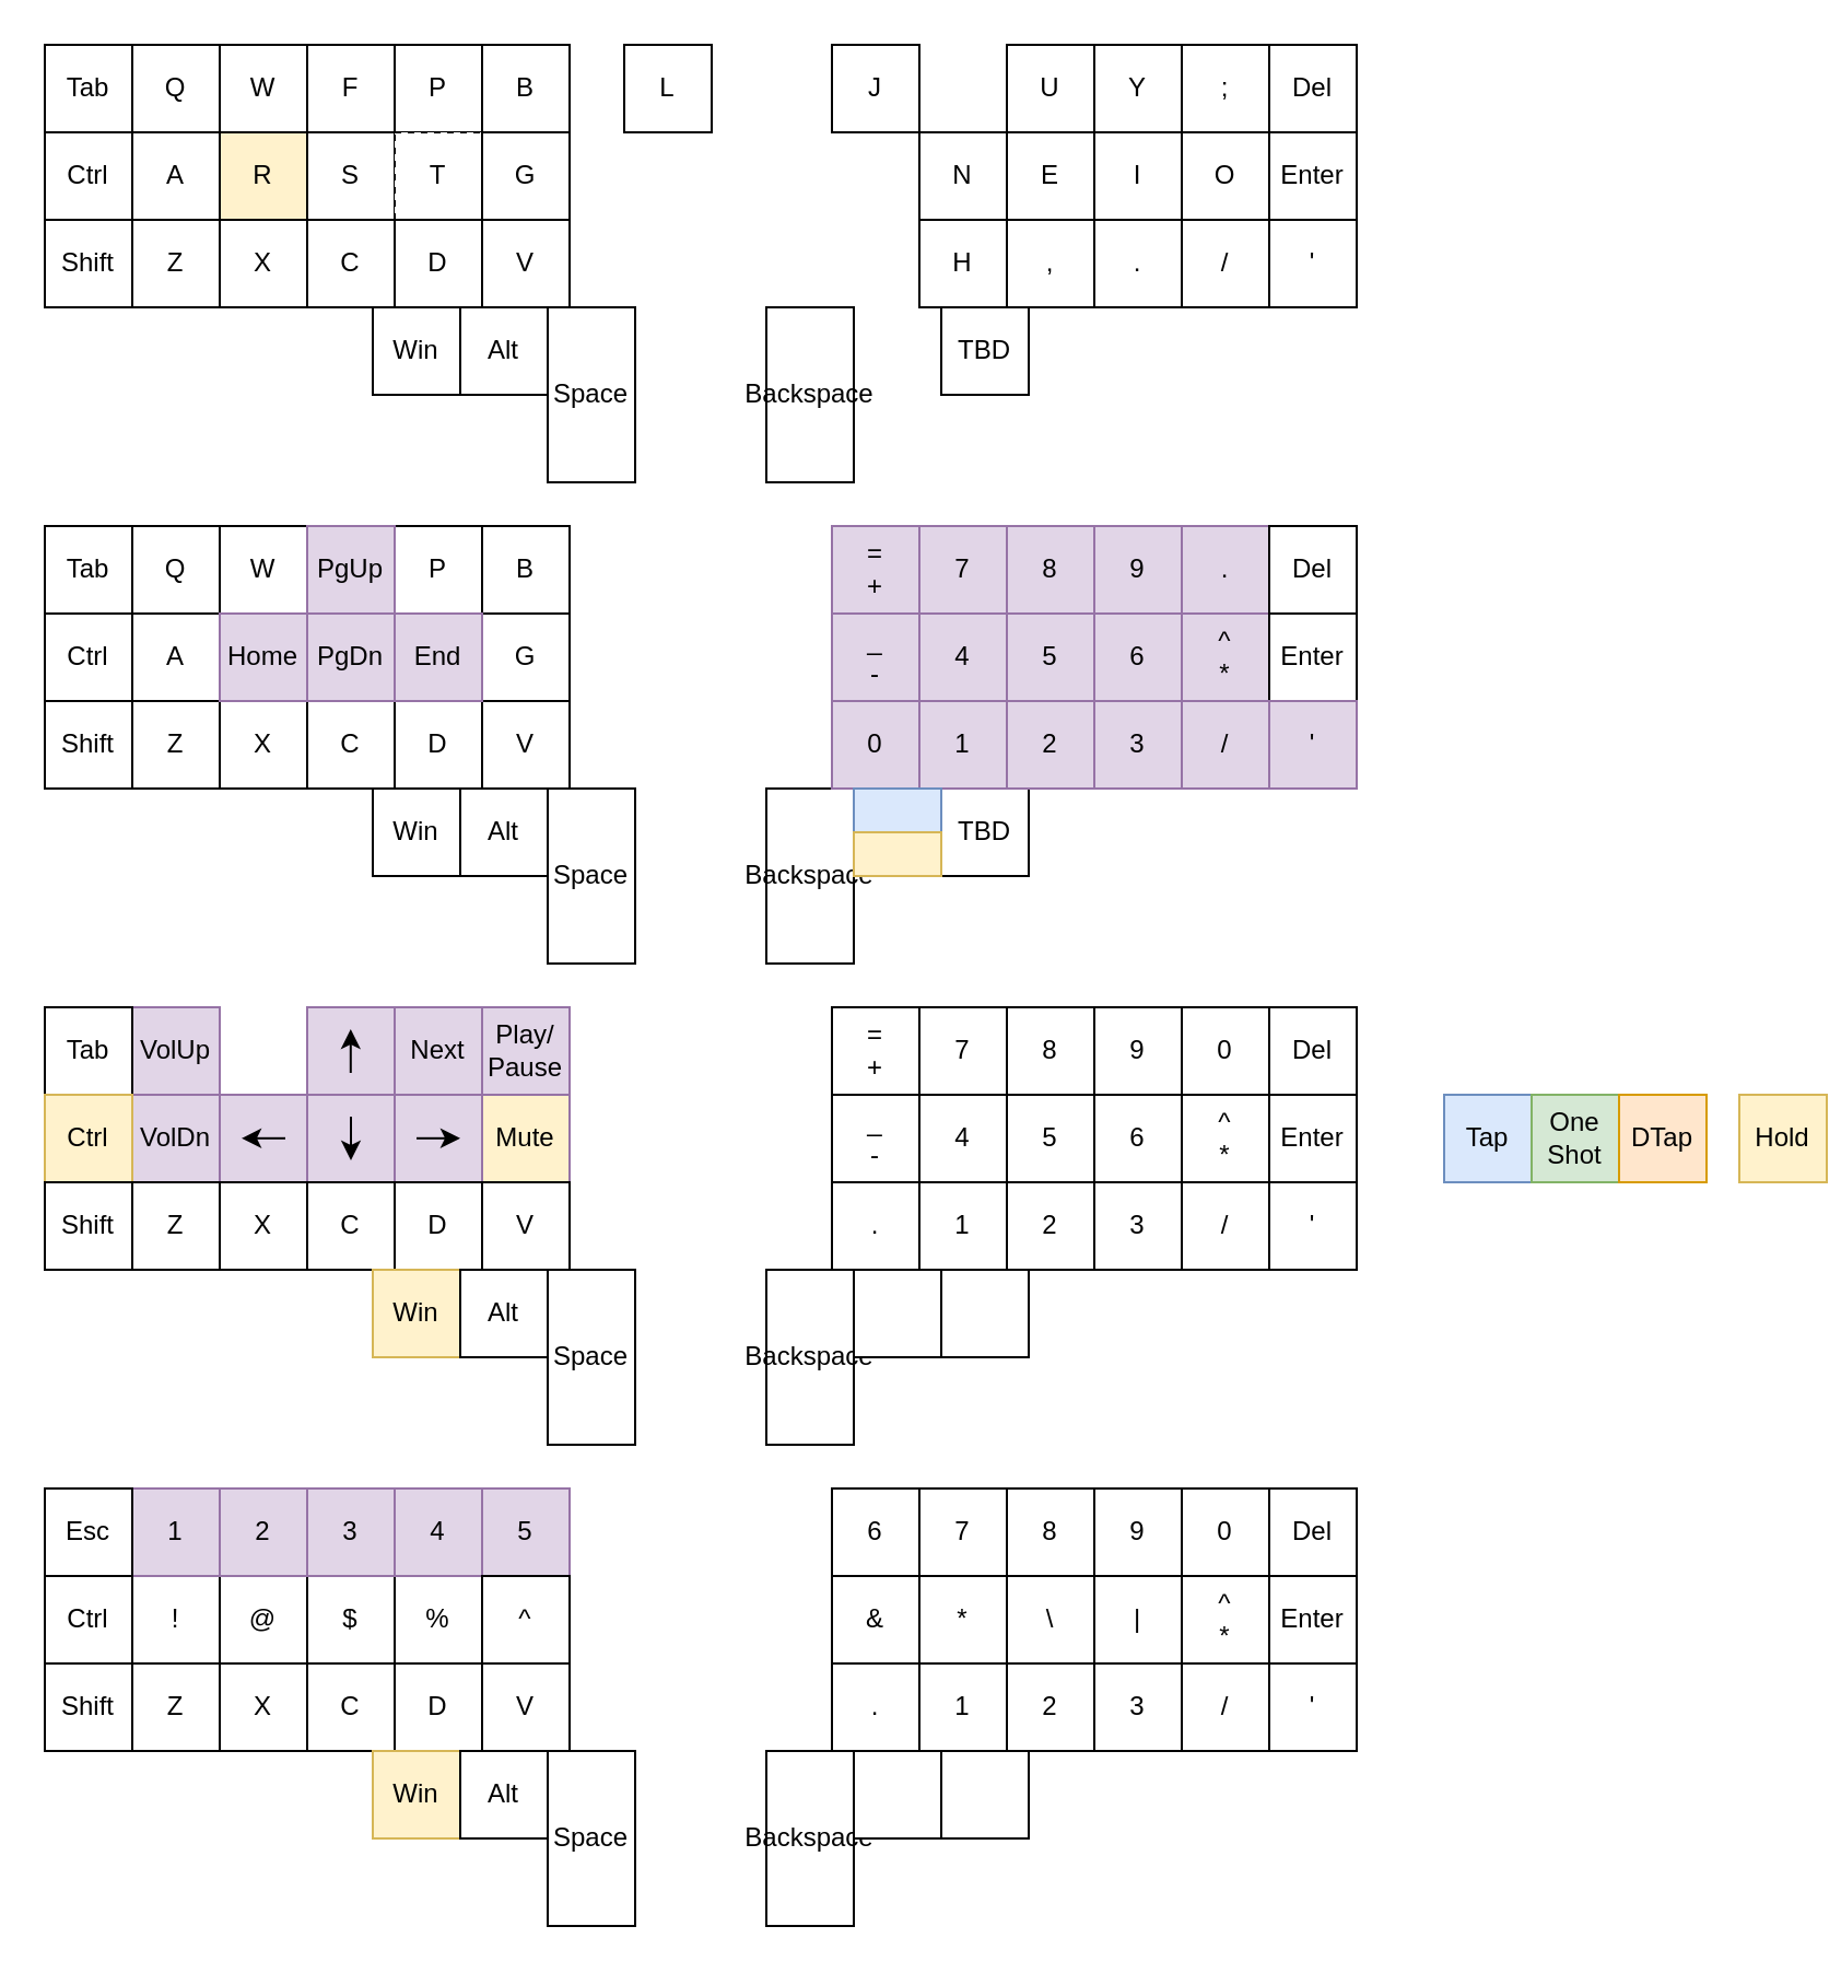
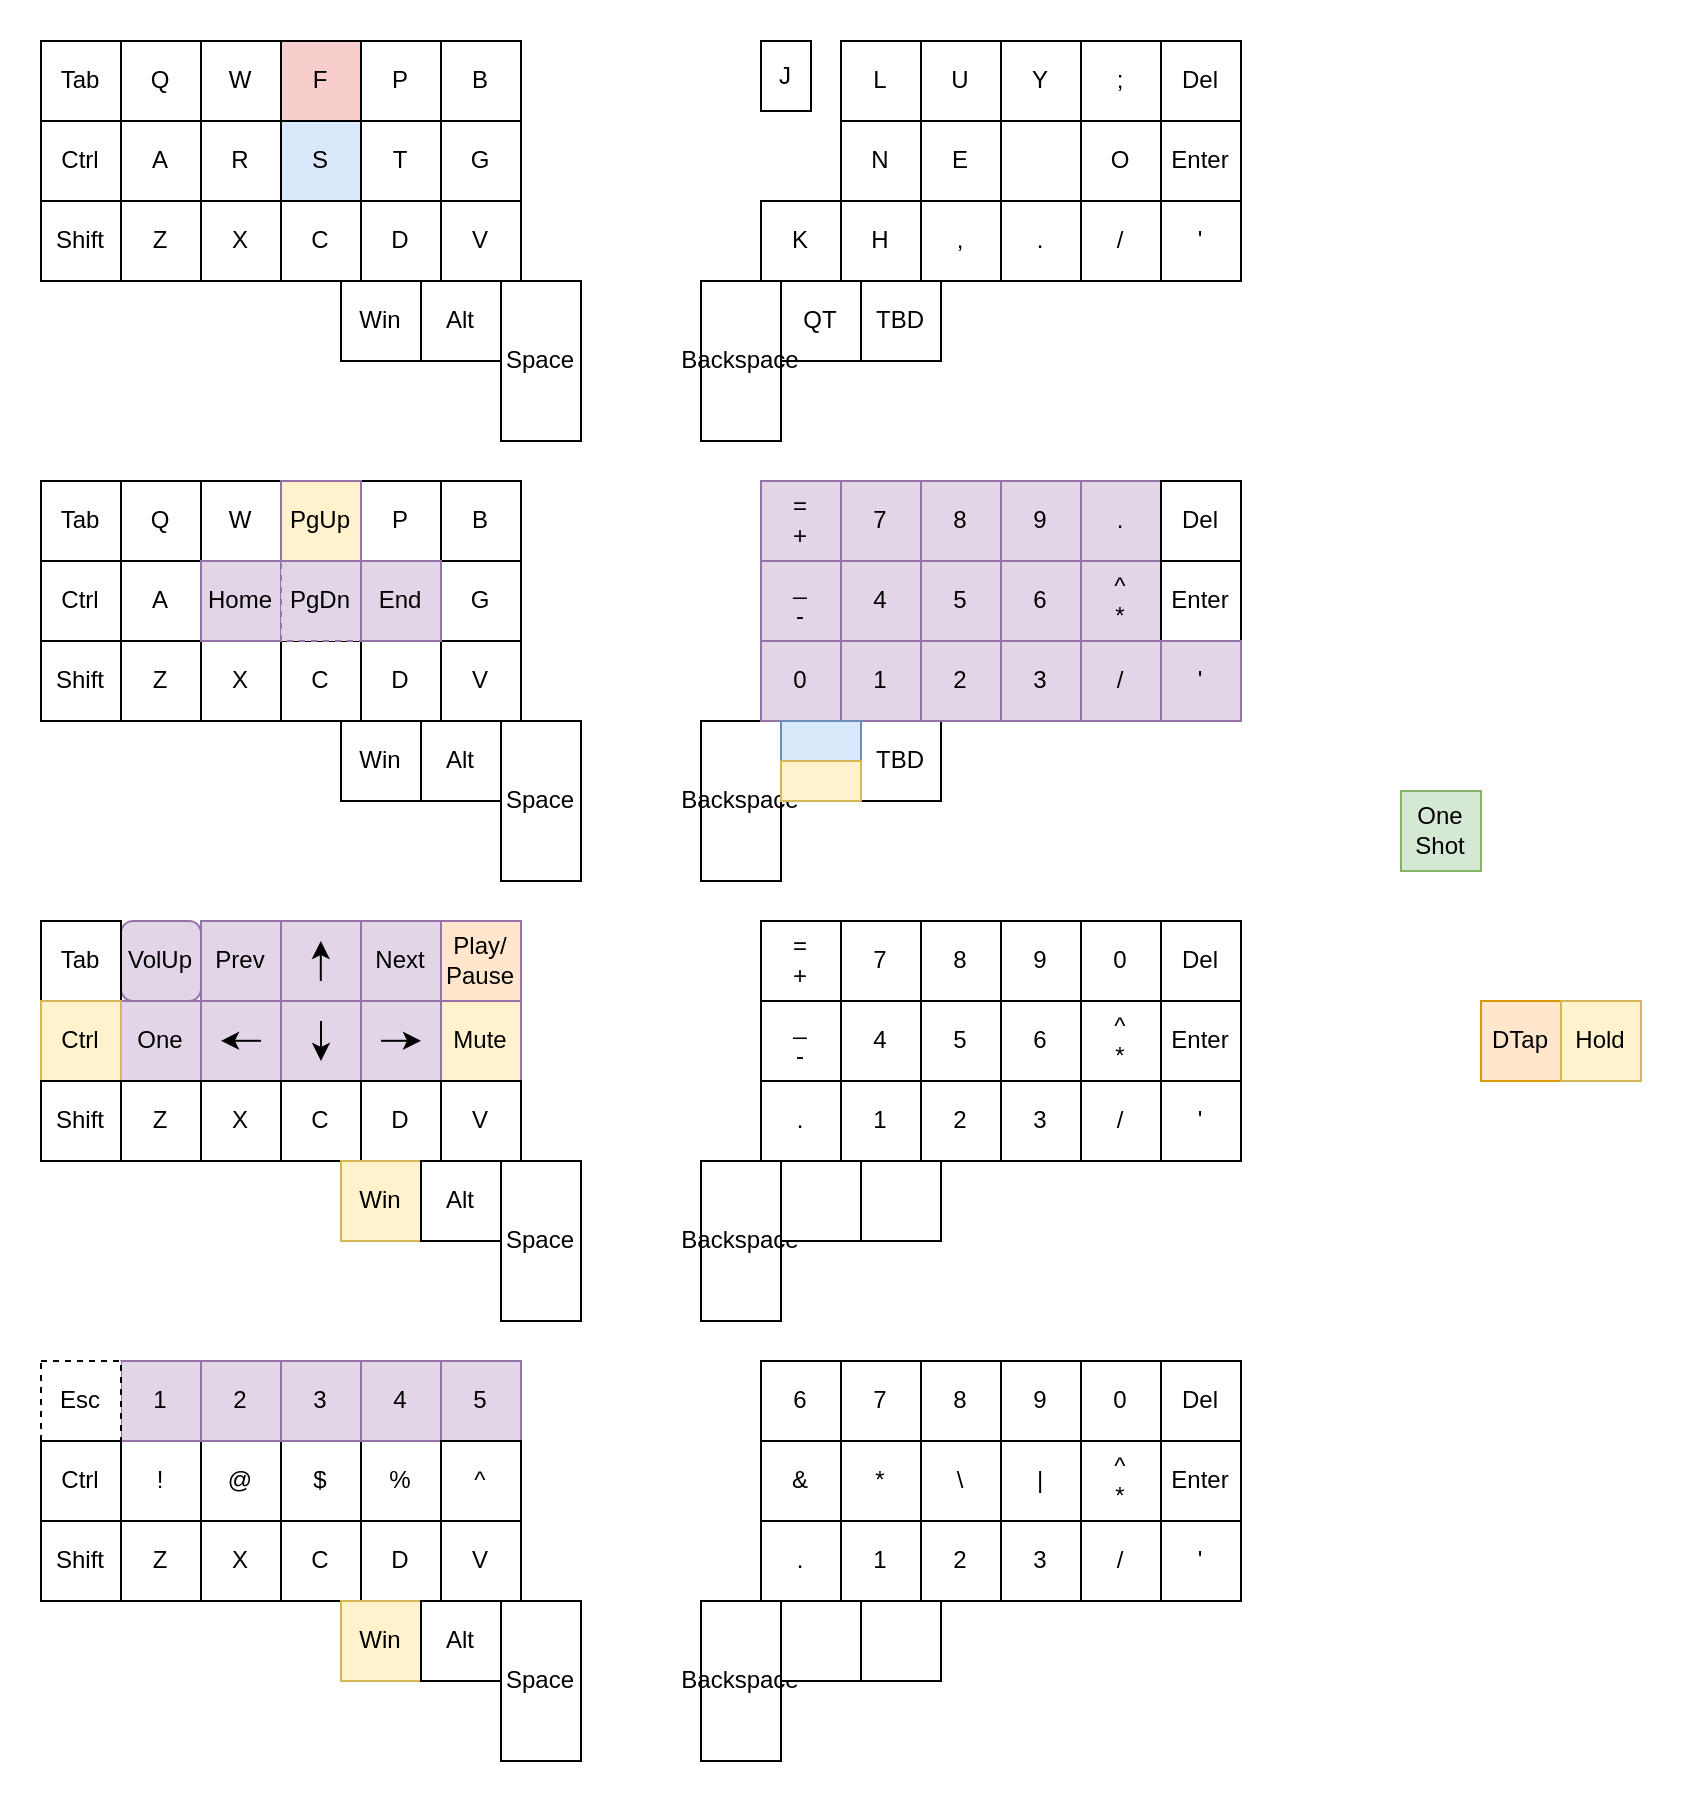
- <mxCell id="5" value="F" style="rounded=0;whiteSpace=wrap;html=1;" vertex="1" parent="1"><mxGeometry x="140" y="20" width="40" height="40" as="geometry" /></mxCell>
+ <mxCell id="5" value="F" style="rounded=0;whiteSpace=wrap;html=1;fillColor=#f8cecc;" vertex="1" parent="1"><mxGeometry x="140" y="20" width="40" height="40" as="geometry" /></mxCell>
- <mxCell id="20" value="L" style="rounded=0;whiteSpace=wrap;html=1;" vertex="1" parent="1"><mxGeometry x="285" y="20" width="40" height="40" as="geometry" /></mxCell>
+ <mxCell id="20" value="L" style="rounded=0;whiteSpace=wrap;html=1;" vertex="1" parent="1"><mxGeometry x="420" y="20" width="40" height="40" as="geometry" /></mxCell>
- <mxCell id="19" value="J" style="rounded=0;whiteSpace=wrap;html=1;" vertex="1" parent="1"><mxGeometry x="380" y="20" width="40" height="40" as="geometry" /></mxCell>
+ <mxCell id="19" value="J" style="rounded=0;whiteSpace=wrap;html=1;" vertex="1" parent="1"><mxGeometry x="380" y="20" width="25" height="35" as="geometry" /></mxCell>
- <mxCell id="8" value="R" style="rounded=0;whiteSpace=wrap;html=1;fillColor=#fff2cc;" vertex="1" parent="1"><mxGeometry x="100" y="60" width="40" height="40" as="geometry" /></mxCell>
+ <mxCell id="8" value="R" style="rounded=0;whiteSpace=wrap;html=1;" vertex="1" parent="1"><mxGeometry x="100" y="60" width="40" height="40" as="geometry" /></mxCell>
- <mxCell id="9" value="S" style="rounded=0;whiteSpace=wrap;html=1;" vertex="1" parent="1"><mxGeometry x="140" y="60" width="40" height="40" as="geometry" /></mxCell>
+ <mxCell id="9" value="S" style="rounded=0;whiteSpace=wrap;html=1;fillColor=#dae8fc;" vertex="1" parent="1"><mxGeometry x="140" y="60" width="40" height="40" as="geometry" /></mxCell>
- <mxCell id="10" value="T" style="rounded=0;whiteSpace=wrap;html=1;dashed=1;" vertex="1" parent="1"><mxGeometry x="180" y="60" width="40" height="40" as="geometry" /></mxCell>
+ <mxCell id="10" value="T" style="rounded=0;whiteSpace=wrap;html=1;" vertex="1" parent="1"><mxGeometry x="180" y="60" width="40" height="40" as="geometry" /></mxCell>
- <mxCell id="25" value="I" style="rounded=0;whiteSpace=wrap;html=1;" vertex="1" parent="1"><mxGeometry x="500" y="60" width="40" height="40" as="geometry" /></mxCell>
+ <mxCell id="26" value="K" style="rounded=0;whiteSpace=wrap;html=1;" vertex="1" parent="1"><mxGeometry x="380" y="100" width="40" height="40" as="geometry" /></mxCell>
+ <mxCell id="30" value="QT" style="rounded=0;whiteSpace=wrap;html=1;" vertex="1" parent="1"><mxGeometry x="390" y="140" width="40" height="40" as="geometry" /></mxCell>
- <mxCell id="81" value="PgUp" style="rounded=0;whiteSpace=wrap;html=1;fillColor=#e1d5e7;strokeColor=#9673a6;" vertex="1" parent="1"><mxGeometry x="140" y="240" width="40" height="40" as="geometry" /></mxCell>
+ <mxCell id="81" value="PgUp" style="rounded=0;whiteSpace=wrap;html=1;fillColor=#fff2cc;strokeColor=#9673a6;" vertex="1" parent="1"><mxGeometry x="140" y="240" width="40" height="40" as="geometry" /></mxCell>
- <mxCell id="80" value="PgDn" style="rounded=0;whiteSpace=wrap;html=1;fillColor=#e1d5e7;strokeColor=#9673a6;" vertex="1" parent="1"><mxGeometry x="140" y="280" width="40" height="40" as="geometry" /></mxCell>
+ <mxCell id="80" value="PgDn" style="rounded=0;whiteSpace=wrap;html=1;fillColor=#e1d5e7;strokeColor=#9673a6;dashed=1;" vertex="1" parent="1"><mxGeometry x="140" y="280" width="40" height="40" as="geometry" /></mxCell>
- <mxCell id="85" value="VolUp" style="rounded=0;whiteSpace=wrap;html=1;fillColor=#e1d5e7;strokeColor=#9673a6;" vertex="1" parent="1"><mxGeometry x="60" y="460" width="40" height="40" as="geometry" /></mxCell>
+ <mxCell id="85" value="VolUp" style="whiteSpace=wrap;html=1;fillColor=#e1d5e7;strokeColor=#9673a6;rounded=1;" vertex="1" parent="1"><mxGeometry x="60" y="460" width="40" height="40" as="geometry" /></mxCell>
+ <mxCell id="83" value="Prev" style="rounded=0;whiteSpace=wrap;html=1;fillColor=#e1d5e7;strokeColor=#9673a6;" vertex="1" parent="1"><mxGeometry x="100" y="460" width="40" height="40" as="geometry" /></mxCell>
- <mxCell id="102" value="Play/&lt;br&gt;Pause" style="rounded=0;whiteSpace=wrap;html=1;fillColor=#e1d5e7;strokeColor=#9673a6;" vertex="1" parent="1"><mxGeometry x="220" y="460" width="40" height="40" as="geometry" /></mxCell>
+ <mxCell id="102" value="Play/&lt;br&gt;Pause" style="rounded=0;whiteSpace=wrap;html=1;fillColor=#ffe6cc;strokeColor=#9673a6;" vertex="1" parent="1"><mxGeometry x="220" y="460" width="40" height="40" as="geometry" /></mxCell>
- <mxCell id="84" value="VolDn" style="rounded=0;whiteSpace=wrap;html=1;fillColor=#e1d5e7;strokeColor=#9673a6;" vertex="1" parent="1"><mxGeometry x="60" y="500" width="40" height="40" as="geometry" /></mxCell>
+ <mxCell id="84" value="One" style="rounded=0;whiteSpace=wrap;html=1;fillColor=#e1d5e7;strokeColor=#9673a6;" vertex="1" parent="1"><mxGeometry x="60" y="500" width="40" height="40" as="geometry" /></mxCell>
- <mxCell id="98" value="Tap" style="rounded=0;whiteSpace=wrap;html=1;fillColor=#dae8fc;strokeColor=#6c8ebf;" vertex="1" parent="1"><mxGeometry x="660" y="500" width="40" height="40" as="geometry" /></mxCell>
- <mxCell id="99" value="One&lt;br&gt;Shot" style="rounded=0;whiteSpace=wrap;html=1;fillColor=#d5e8d4;strokeColor=#82b366;" vertex="1" parent="1"><mxGeometry x="700" y="500" width="40" height="40" as="geometry" /></mxCell>
+ <mxCell id="99" value="One&lt;br&gt;Shot" style="rounded=0;whiteSpace=wrap;html=1;fillColor=#d5e8d4;strokeColor=#82b366;" vertex="1" parent="1"><mxGeometry x="700" y="395" width="40" height="40" as="geometry" /></mxCell>
- <mxCell id="101" value="Hold" style="rounded=0;whiteSpace=wrap;html=1;fillColor=#fff2cc;strokeColor=#d6b656;" vertex="1" parent="1"><mxGeometry x="795" y="500" width="40" height="40" as="geometry" /></mxCell>
+ <mxCell id="101" value="Hold" style="rounded=0;whiteSpace=wrap;html=1;fillColor=#fff2cc;strokeColor=#d6b656;" vertex="1" parent="1"><mxGeometry x="780" y="500" width="40" height="40" as="geometry" /></mxCell>
- <mxCell id="158" value="Esc" style="rounded=0;whiteSpace=wrap;html=1;" vertex="1" parent="1"><mxGeometry x="20" y="680" width="40" height="40" as="geometry" /></mxCell>
+ <mxCell id="158" value="Esc" style="rounded=0;whiteSpace=wrap;html=1;dashed=1;" vertex="1" parent="1"><mxGeometry x="20" y="680" width="40" height="40" as="geometry" /></mxCell>
